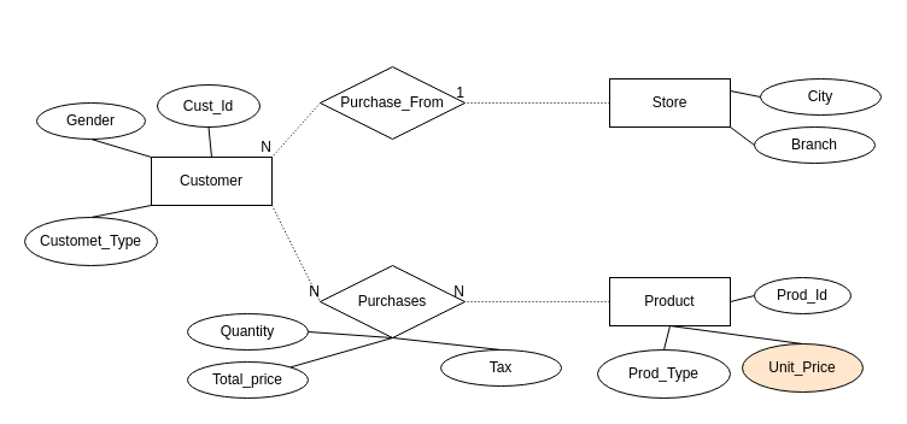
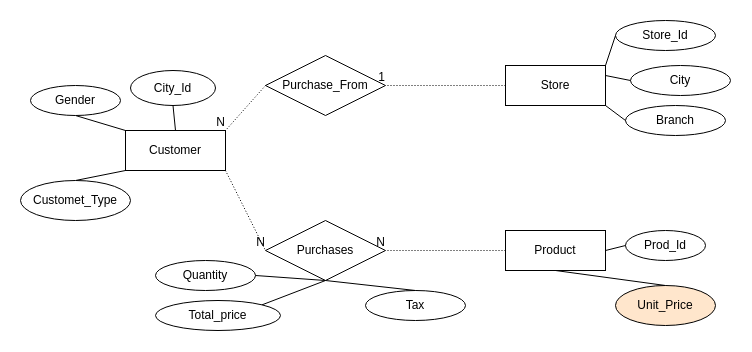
+ <mxCell id="14" value="Store_Id" style="ellipse;whiteSpace=wrap;html=1;" vertex="1" parent="1"><mxGeometry x="615" y="20" width="100" height="30" as="geometry" /></mxCell>
+ <mxCell id="32" value="" style="endArrow=none;html=1;rounded=0;entryX=1;entryY=0;entryDx=0;entryDy=0;exitX=0;exitY=0.5;exitDx=0;exitDy=0;" edge="1" parent="1" source="14" target="16"><mxGeometry width="50" height="50" relative="1" as="geometry"><mxPoint x="675" y="295" as="sourcePoint" /><mxPoint x="565" y="280" as="targetPoint" /></mxGeometry></mxCell>
- <mxCell id="37" value="Cust_Id" style="ellipse;whiteSpace=wrap;html=1;" vertex="1" parent="1"><mxGeometry x="130" y="70" width="85" height="35" as="geometry" /></mxCell>
+ <mxCell id="37" value="City_Id" style="ellipse;whiteSpace=wrap;html=1;" vertex="1" parent="1"><mxGeometry x="130" y="70" width="85" height="35" as="geometry" /></mxCell>
- <mxCell id="30" value="" style="endArrow=none;html=1;rounded=0;entryX=0.5;entryY=1;entryDx=0;entryDy=0;exitX=0.5;exitY=0;exitDx=0;exitDy=0;" edge="1" parent="1" source="10" target="3"><mxGeometry width="50" height="50" relative="1" as="geometry"><mxPoint x="635" y="260" as="sourcePoint" /><mxPoint x="615" y="260" as="targetPoint" /></mxGeometry></mxCell>
- <mxCell id="10" value="Prod_Type" style="ellipse;whiteSpace=wrap;html=1;" vertex="1" parent="1"><mxGeometry x="495" y="290" width="110" height="40" as="geometry" /></mxCell>
- <mxCell id="13" value="Total_price" style="ellipse;whiteSpace=wrap;html=1;" vertex="1" parent="1"><mxGeometry x="155" y="300" width="100" height="30" as="geometry" /></mxCell>
+ <mxCell id="13" value="Total_price" style="ellipse;whiteSpace=wrap;html=1;" vertex="1" parent="1"><mxGeometry x="155" y="300" width="125" height="30" as="geometry" /></mxCell>
